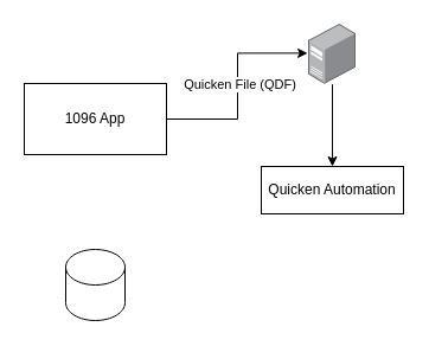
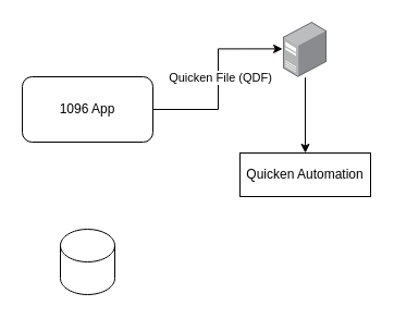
- <mxCell id="2" value="1096 App" style="rounded=0;whiteSpace=wrap;html=1;" vertex="1" parent="1"><mxGeometry x="20" y="70" width="120" height="60" as="geometry" /></mxCell>
+ <mxCell id="2" value="1096 App" style="whiteSpace=wrap;html=1;rounded=1;" vertex="1" parent="1"><mxGeometry x="20" y="70" width="120" height="60" as="geometry" /></mxCell>
